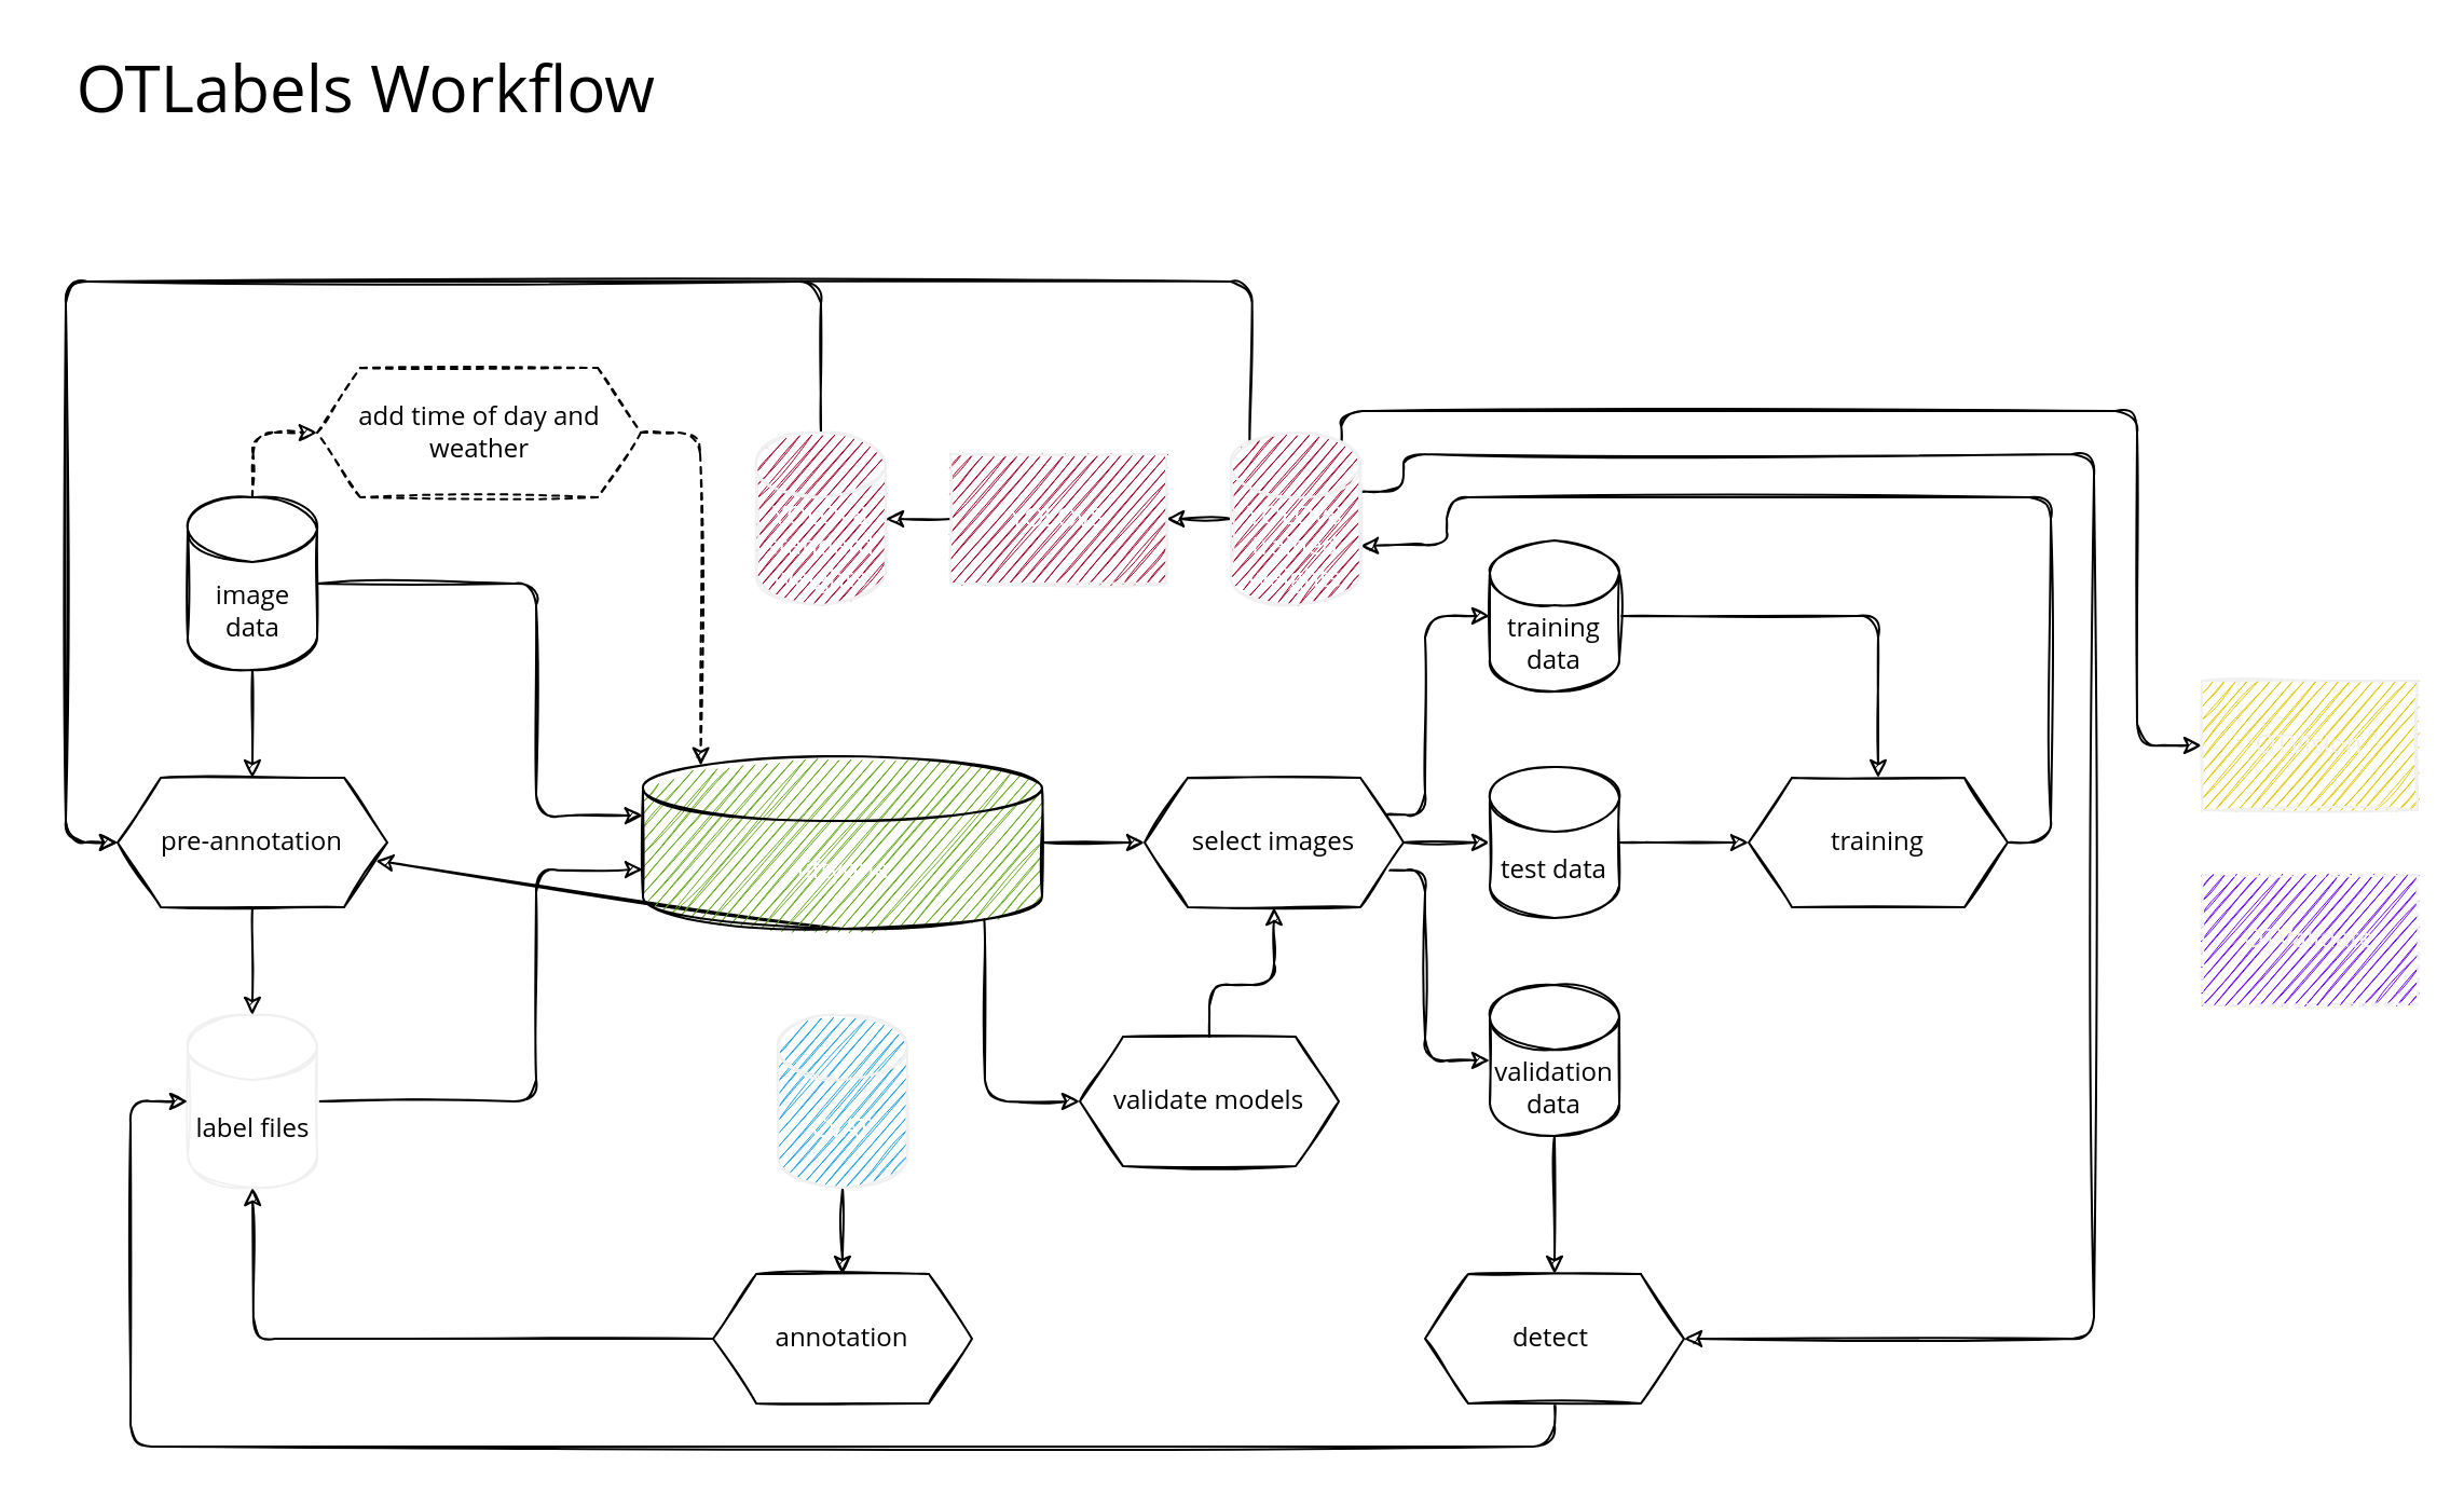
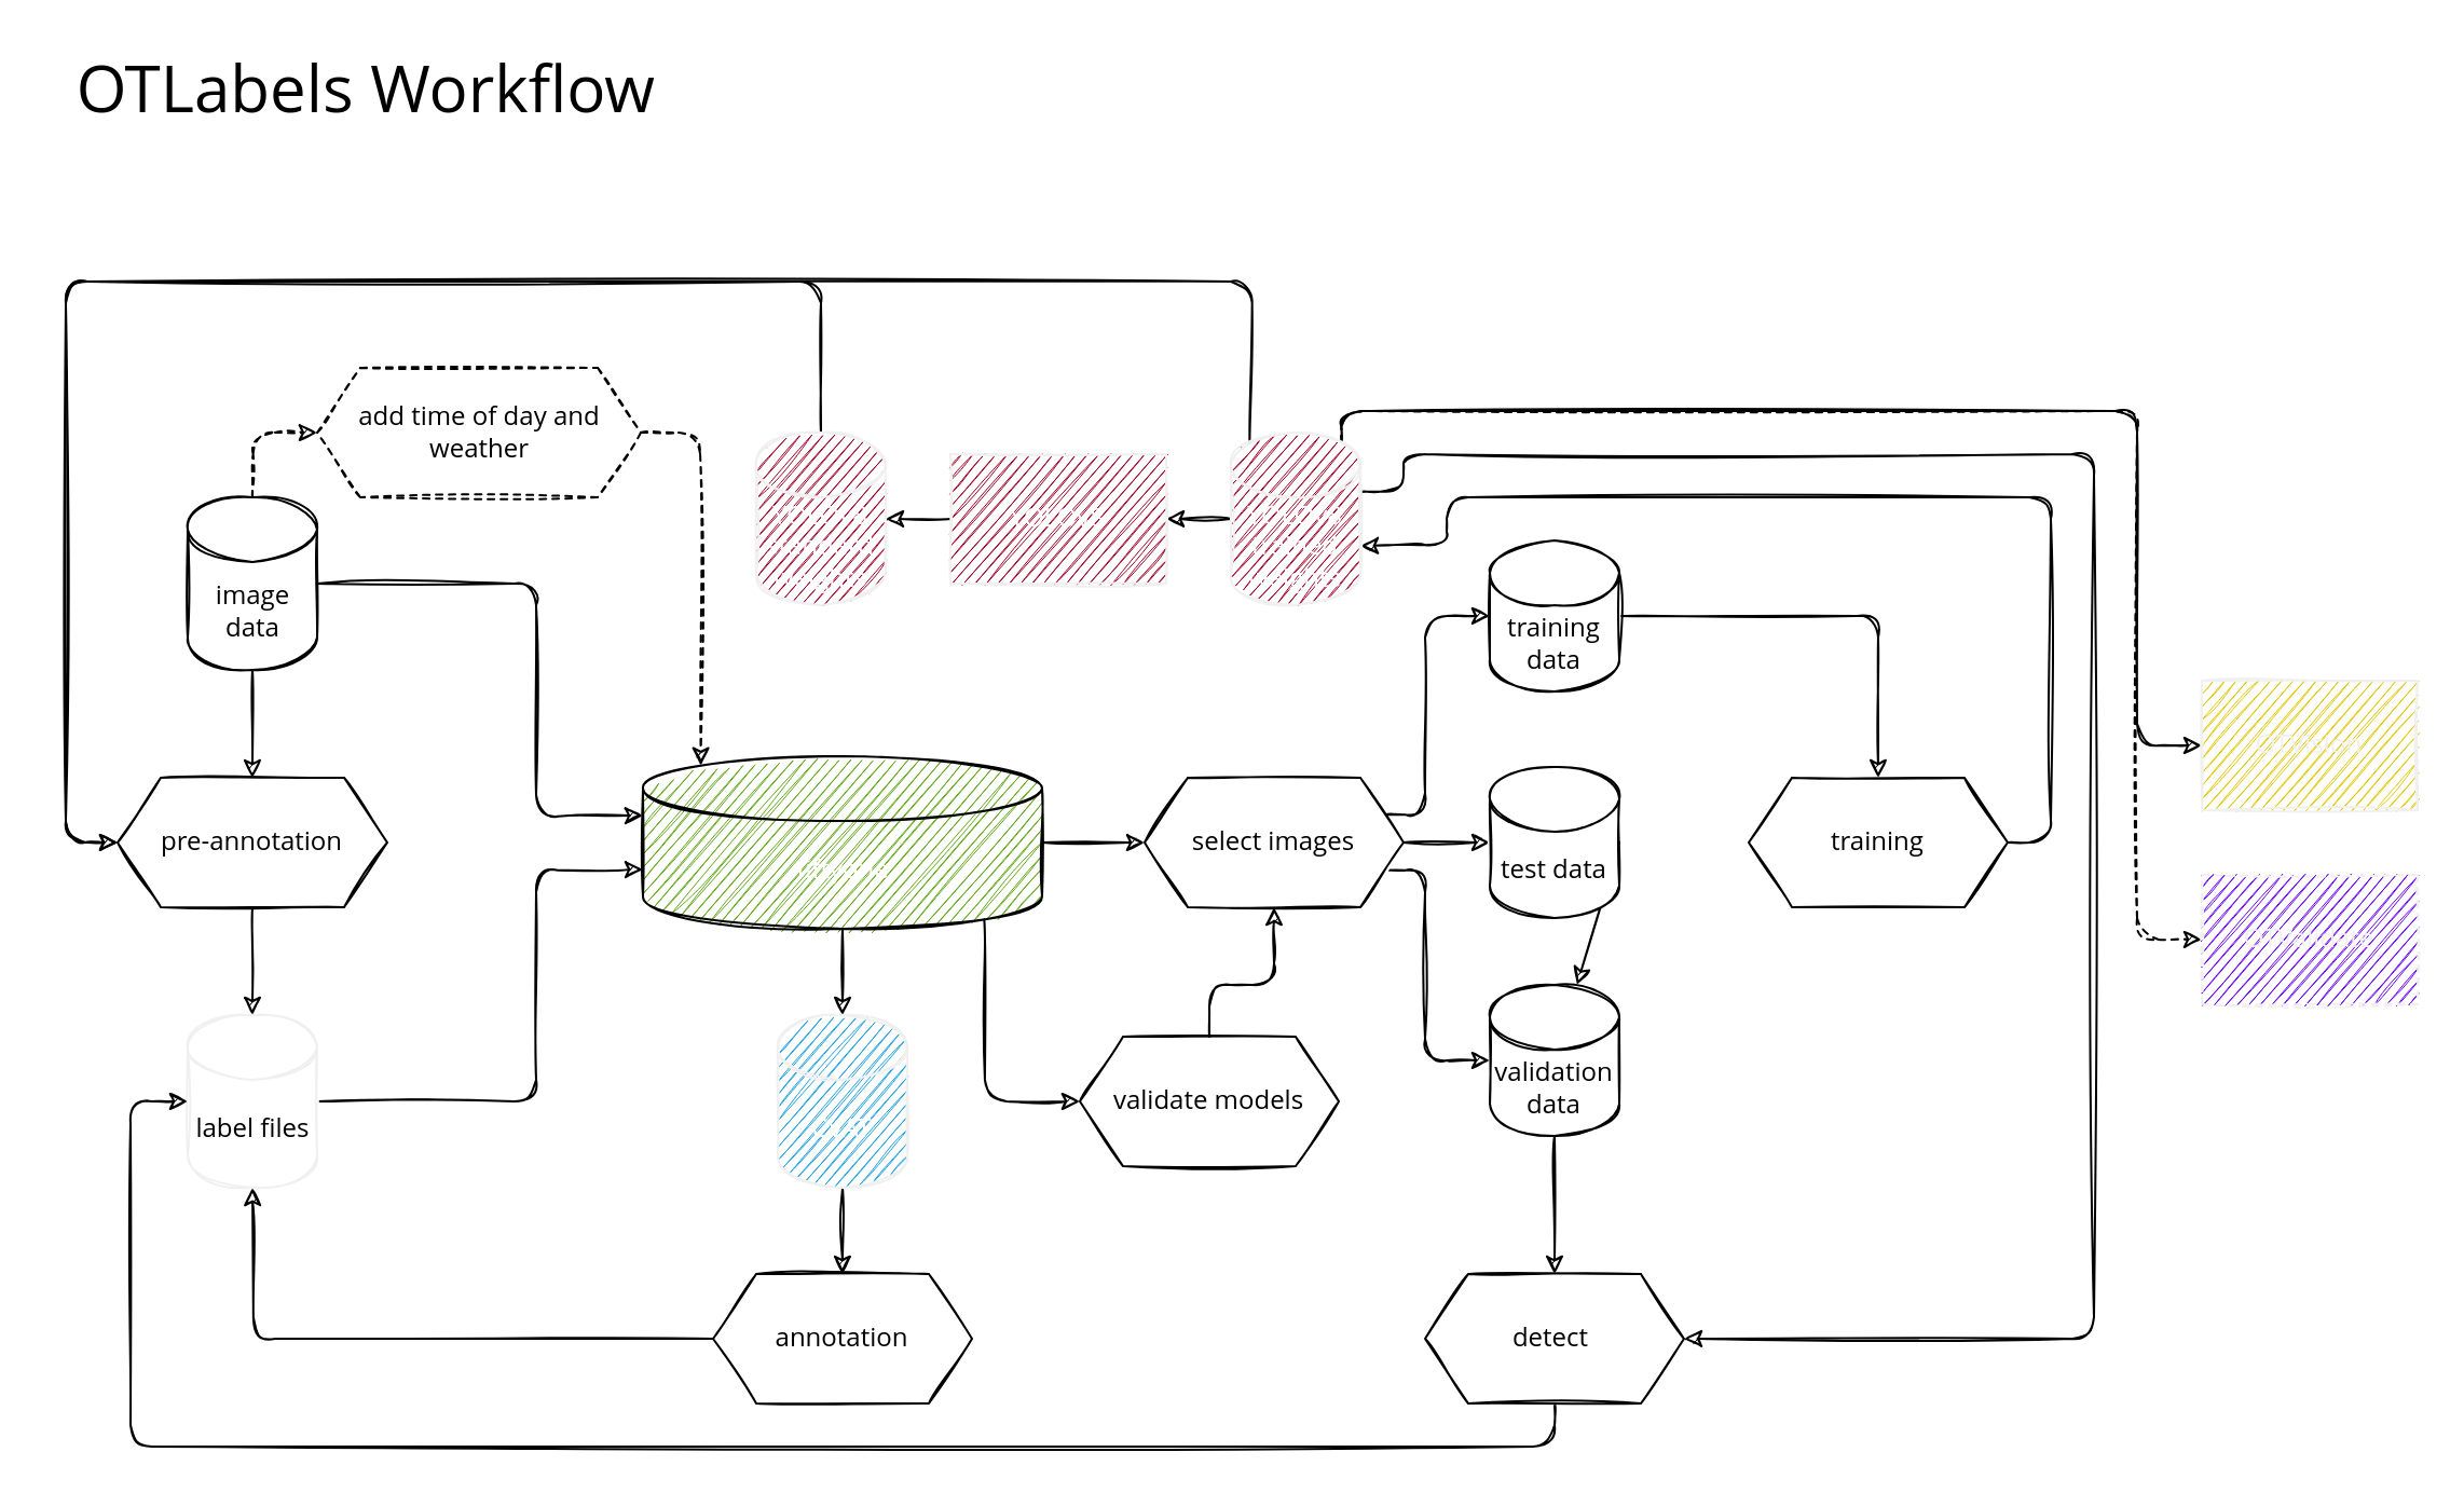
- <mxCell id="42" style="edgeStyle=none;sketch=1;html=1;exitX=1;exitY=0.5;exitDx=0;exitDy=0;exitPerimeter=0;entryX=0;entryY=0.5;entryDx=0;entryDy=0;fontFamily=open sans;fontSource=https%3A%2F%2Ffonts.googleapis.com%2Fcss%3Ffamily%3Dopen%2Bsans;fontSize=12;" edge="1" parent="1" source="43" target="25"><mxGeometry relative="1" as="geometry" /></mxCell>
+ <mxCell id="42" style="edgeStyle=none;sketch=1;html=1;exitX=1;exitY=0.5;exitDx=0;exitDy=0;exitPerimeter=0;fontFamily=open sans;fontSource=https%3A%2F%2Ffonts.googleapis.com%2Fcss%3Ffamily%3Dopen%2Bsans;fontSize=12;" edge="1" parent="1" source="43" target="45"><mxGeometry relative="1" as="geometry" /></mxCell>
+ <mxCell id="30" style="edgeStyle=none;sketch=1;html=1;exitX=0.855;exitY=0;exitDx=0;exitDy=4.35;exitPerimeter=0;entryX=0;entryY=0.5;entryDx=0;entryDy=0;fontFamily=open sans;fontSource=https%3A%2F%2Ffonts.googleapis.com%2Fcss%3Ffamily%3Dopen%2Bsans;fontSize=12;fontColor=#F0F0F0;startArrow=none;startFill=0;dashed=1;" edge="1" parent="1" source="31" target="49"><mxGeometry relative="1" as="geometry"><Array as="points"><mxPoint x="621" y="190" /><mxPoint x="990" y="190" /><mxPoint x="990" y="435" /></Array></mxGeometry></mxCell>
- <mxCell id="11" style="edgeStyle=none;sketch=1;html=1;exitX=0.5;exitY=1;exitDx=0;exitDy=0;exitPerimeter=0;fontFamily=open sans;fontSource=https%3A%2F%2Ffonts.googleapis.com%2Fcss%3Ffamily%3Dopen%2Bsans;" edge="1" parent="1" source="14" target="20"><mxGeometry relative="1" as="geometry" /></mxCell>
+ <mxCell id="11" style="edgeStyle=none;sketch=1;html=1;exitX=0.5;exitY=1;exitDx=0;exitDy=0;exitPerimeter=0;entryX=0.5;entryY=0;entryDx=0;entryDy=0;entryPerimeter=0;fontFamily=open sans;fontSource=https%3A%2F%2Ffonts.googleapis.com%2Fcss%3Ffamily%3Dopen%2Bsans;" edge="1" parent="1" source="14" target="16"><mxGeometry relative="1" as="geometry" /></mxCell>
